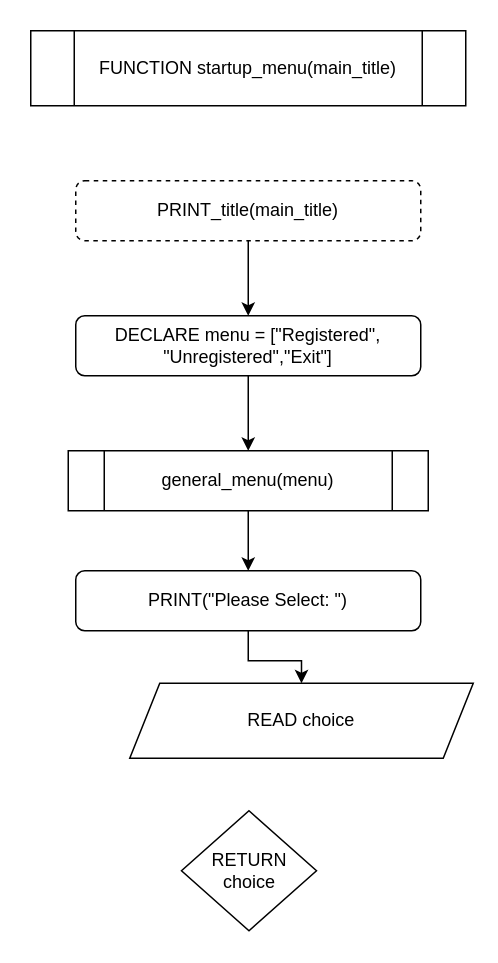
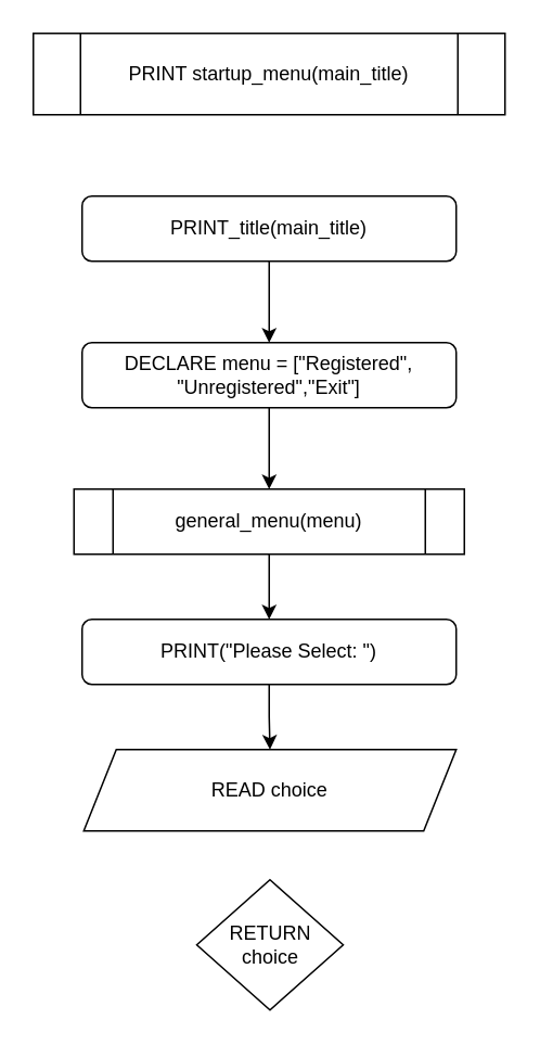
- <mxCell id="2" value="&lt;div&gt;FUNCTION startup_menu(main_title)&lt;/div&gt;" style="shape=process;whiteSpace=wrap;html=1;backgroundOutline=1;" vertex="1" parent="1"><mxGeometry x="20" y="20" width="290" height="50" as="geometry" /></mxCell>
+ <mxCell id="2" value="&lt;div&gt;PRINT startup_menu(main_title)&lt;/div&gt;" style="shape=process;whiteSpace=wrap;html=1;backgroundOutline=1;" vertex="1" parent="1"><mxGeometry x="20" y="20" width="290" height="50" as="geometry" /></mxCell>
- <mxCell id="4" value="PRINT_title(main_title)" style="rounded=1;whiteSpace=wrap;html=1;dashed=1;" vertex="1" parent="1"><mxGeometry x="50" y="120" width="230" height="40" as="geometry" /></mxCell>
+ <mxCell id="4" value="PRINT_title(main_title)" style="rounded=1;whiteSpace=wrap;html=1;" vertex="1" parent="1"><mxGeometry x="50" y="120" width="230" height="40" as="geometry" /></mxCell>
- <mxCell id="11" value="READ choice" style="shape=parallelogram;perimeter=parallelogramPerimeter;whiteSpace=wrap;html=1;fixedSize=1;" vertex="1" parent="1"><mxGeometry x="86" y="455" width="229" height="50" as="geometry" /></mxCell>
+ <mxCell id="11" value="READ choice" style="shape=parallelogram;perimeter=parallelogramPerimeter;whiteSpace=wrap;html=1;fixedSize=1;" vertex="1" parent="1"><mxGeometry x="51" y="460" width="229" height="50" as="geometry" /></mxCell>
